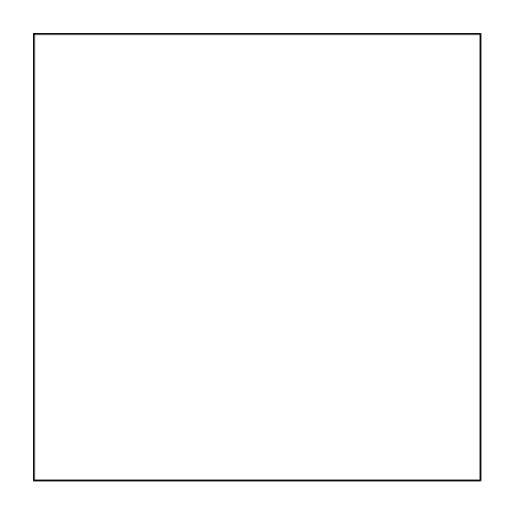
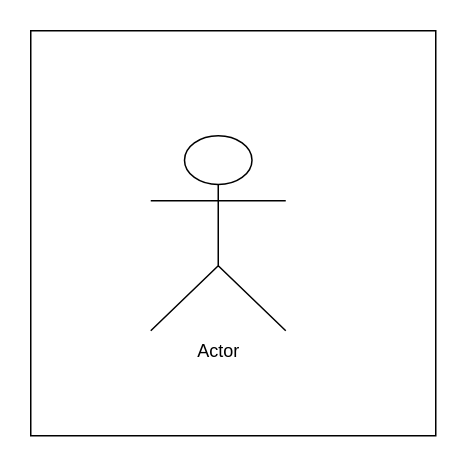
+ <mxCell id="3" value="Actor" style="shape=umlActor;verticalLabelPosition=bottom;verticalAlign=top;html=1;outlineConnect=0;" vertex="1" parent="1"><mxGeometry x="100" y="90" width="90" height="130" as="geometry" /></mxCell>
